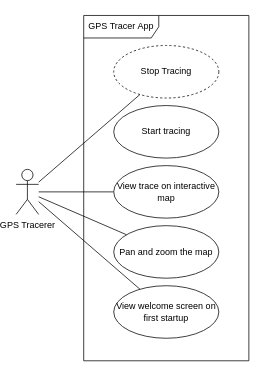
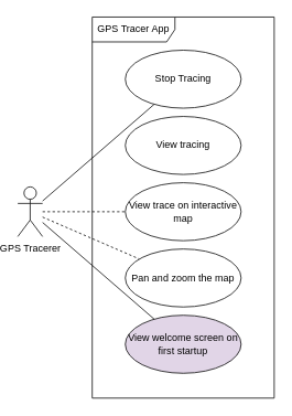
- <mxCell id="8" value="Stop Tracing" style="ellipse;whiteSpace=wrap;html=1;dashed=1;" parent="1" vertex="1"><mxGeometry x="150" y="60" width="140" height="70" as="geometry" /></mxCell>
+ <mxCell id="8" value="Stop Tracing" style="ellipse;whiteSpace=wrap;html=1;" parent="1" vertex="1"><mxGeometry x="150" y="60" width="140" height="70" as="geometry" /></mxCell>
- <mxCell id="9" value="Start tracing" style="ellipse;whiteSpace=wrap;html=1;" parent="1" vertex="1"><mxGeometry x="150" y="140" width="140" height="70" as="geometry" /></mxCell>
+ <mxCell id="9" value="View tracing" style="ellipse;whiteSpace=wrap;html=1;" parent="1" vertex="1"><mxGeometry x="150" y="140" width="140" height="70" as="geometry" /></mxCell>
- <mxCell id="3" style="edgeStyle=none;rounded=0;orthogonalLoop=1;jettySize=auto;html=1;endArrow=none;endFill=0;" parent="1" source="6" target="10" edge="1"><mxGeometry relative="1" as="geometry" /></mxCell>
+ <mxCell id="3" style="edgeStyle=none;rounded=0;orthogonalLoop=1;jettySize=auto;html=1;endArrow=none;endFill=0;dashed=1;" parent="1" source="6" target="10" edge="1"><mxGeometry relative="1" as="geometry" /></mxCell>
- <mxCell id="4" style="edgeStyle=none;rounded=0;orthogonalLoop=1;jettySize=auto;html=1;endArrow=none;endFill=0;" parent="1" source="6" target="11" edge="1"><mxGeometry relative="1" as="geometry" /></mxCell>
+ <mxCell id="4" style="edgeStyle=none;rounded=0;orthogonalLoop=1;jettySize=auto;html=1;endArrow=none;endFill=0;dashed=1;" parent="1" source="6" target="11" edge="1"><mxGeometry relative="1" as="geometry" /></mxCell>
- <mxCell id="12" value="View welcome screen on first startup" style="ellipse;whiteSpace=wrap;html=1;" parent="1" vertex="1"><mxGeometry x="150" y="380" width="140" height="70" as="geometry" /></mxCell>
+ <mxCell id="12" value="View welcome screen on first startup" style="ellipse;whiteSpace=wrap;html=1;fillColor=#e1d5e7;" parent="1" vertex="1"><mxGeometry x="150" y="380" width="140" height="70" as="geometry" /></mxCell>
